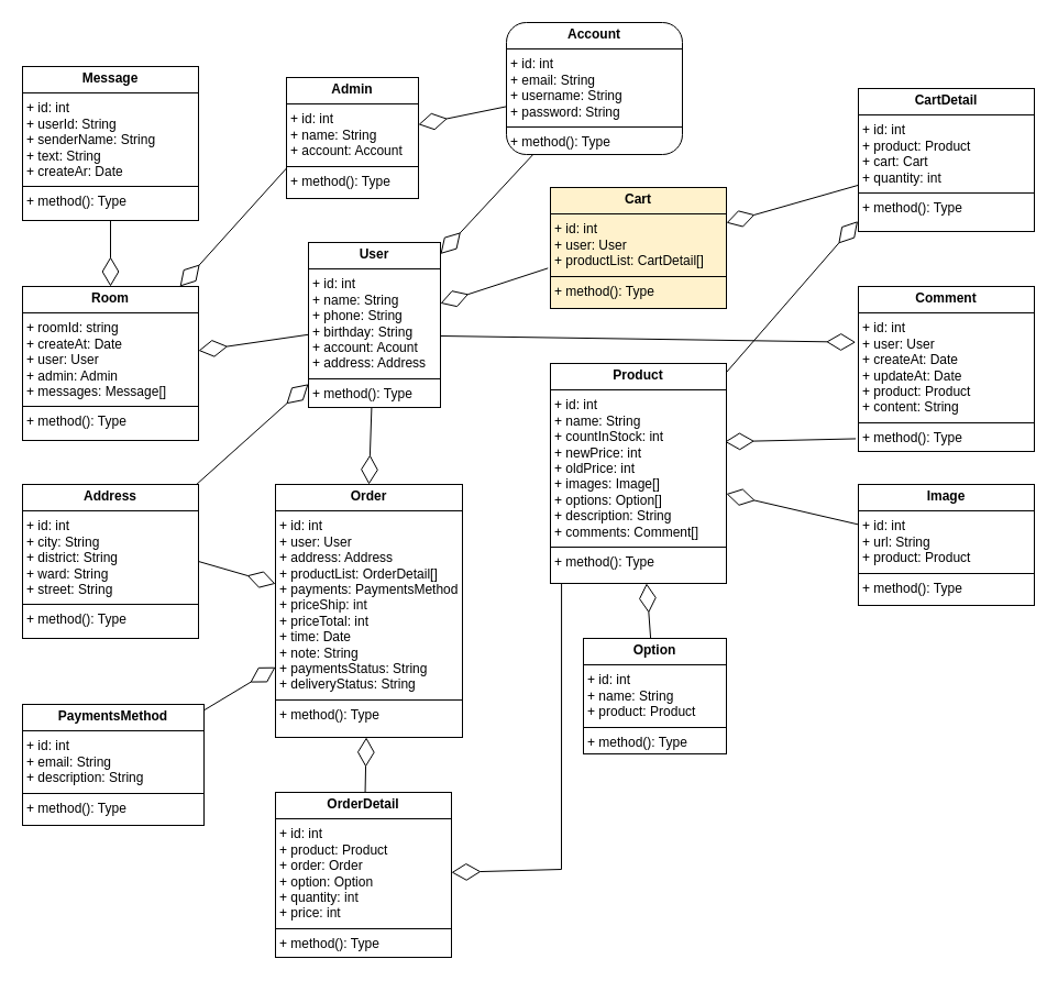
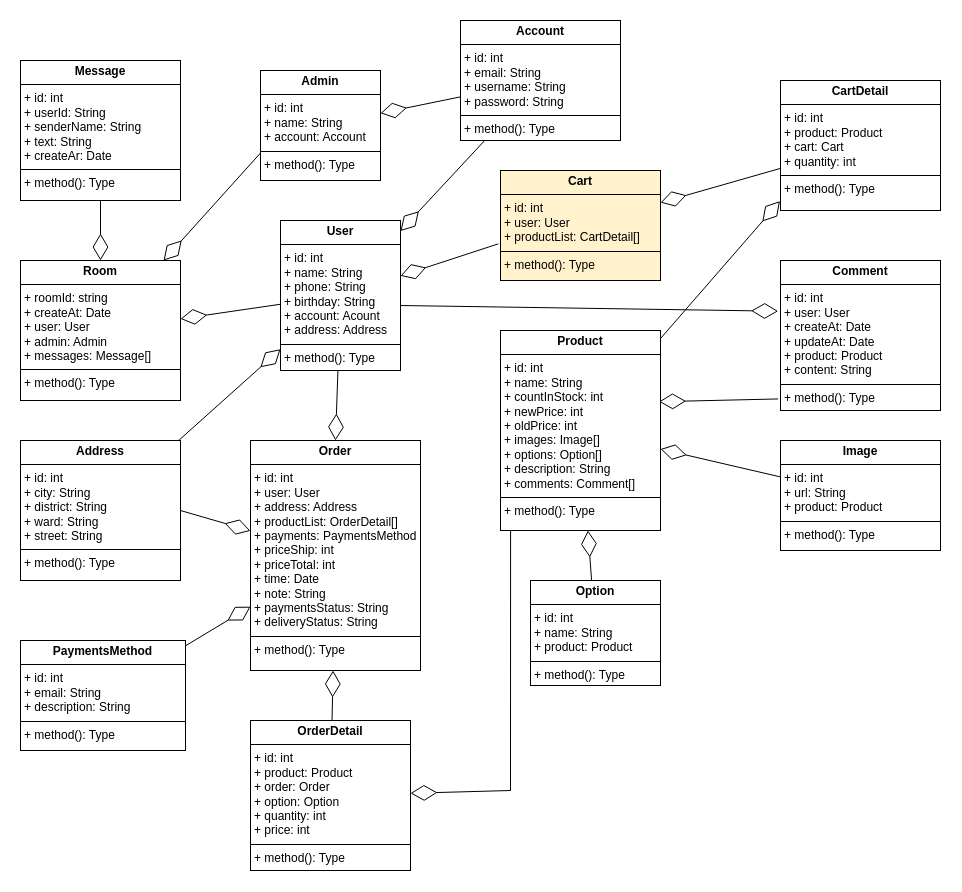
- <mxCell id="3" value="&lt;p style=&quot;margin:0px;margin-top:4px;text-align:center;&quot;&gt;&lt;b&gt;Account&lt;/b&gt;&lt;/p&gt;&lt;hr size=&quot;1&quot; style=&quot;border-style:solid;&quot;&gt;&lt;p style=&quot;margin:0px;margin-left:4px;&quot;&gt;+ id: int&lt;/p&gt;&lt;p style=&quot;margin:0px;margin-left:4px;&quot;&gt;+ email: String&lt;/p&gt;&lt;p style=&quot;margin:0px;margin-left:4px;&quot;&gt;+ username: String&lt;/p&gt;&lt;p style=&quot;margin:0px;margin-left:4px;&quot;&gt;+ password: String&lt;/p&gt;&lt;hr size=&quot;1&quot; style=&quot;border-style:solid;&quot;&gt;&lt;p style=&quot;margin:0px;margin-left:4px;&quot;&gt;+ method(): Type&lt;/p&gt;" style="verticalAlign=top;align=left;overflow=fill;html=1;whiteSpace=wrap;rounded=1;" parent="1" vertex="1"><mxGeometry x="460" y="20" width="160" height="120" as="geometry" /></mxCell>
+ <mxCell id="3" value="&lt;p style=&quot;margin:0px;margin-top:4px;text-align:center;&quot;&gt;&lt;b&gt;Account&lt;/b&gt;&lt;/p&gt;&lt;hr size=&quot;1&quot; style=&quot;border-style:solid;&quot;&gt;&lt;p style=&quot;margin:0px;margin-left:4px;&quot;&gt;+ id: int&lt;/p&gt;&lt;p style=&quot;margin:0px;margin-left:4px;&quot;&gt;+ email: String&lt;/p&gt;&lt;p style=&quot;margin:0px;margin-left:4px;&quot;&gt;+ username: String&lt;/p&gt;&lt;p style=&quot;margin:0px;margin-left:4px;&quot;&gt;+ password: String&lt;/p&gt;&lt;hr size=&quot;1&quot; style=&quot;border-style:solid;&quot;&gt;&lt;p style=&quot;margin:0px;margin-left:4px;&quot;&gt;+ method(): Type&lt;/p&gt;" style="verticalAlign=top;align=left;overflow=fill;html=1;whiteSpace=wrap;" parent="1" vertex="1"><mxGeometry x="460" y="20" width="160" height="120" as="geometry" /></mxCell>
